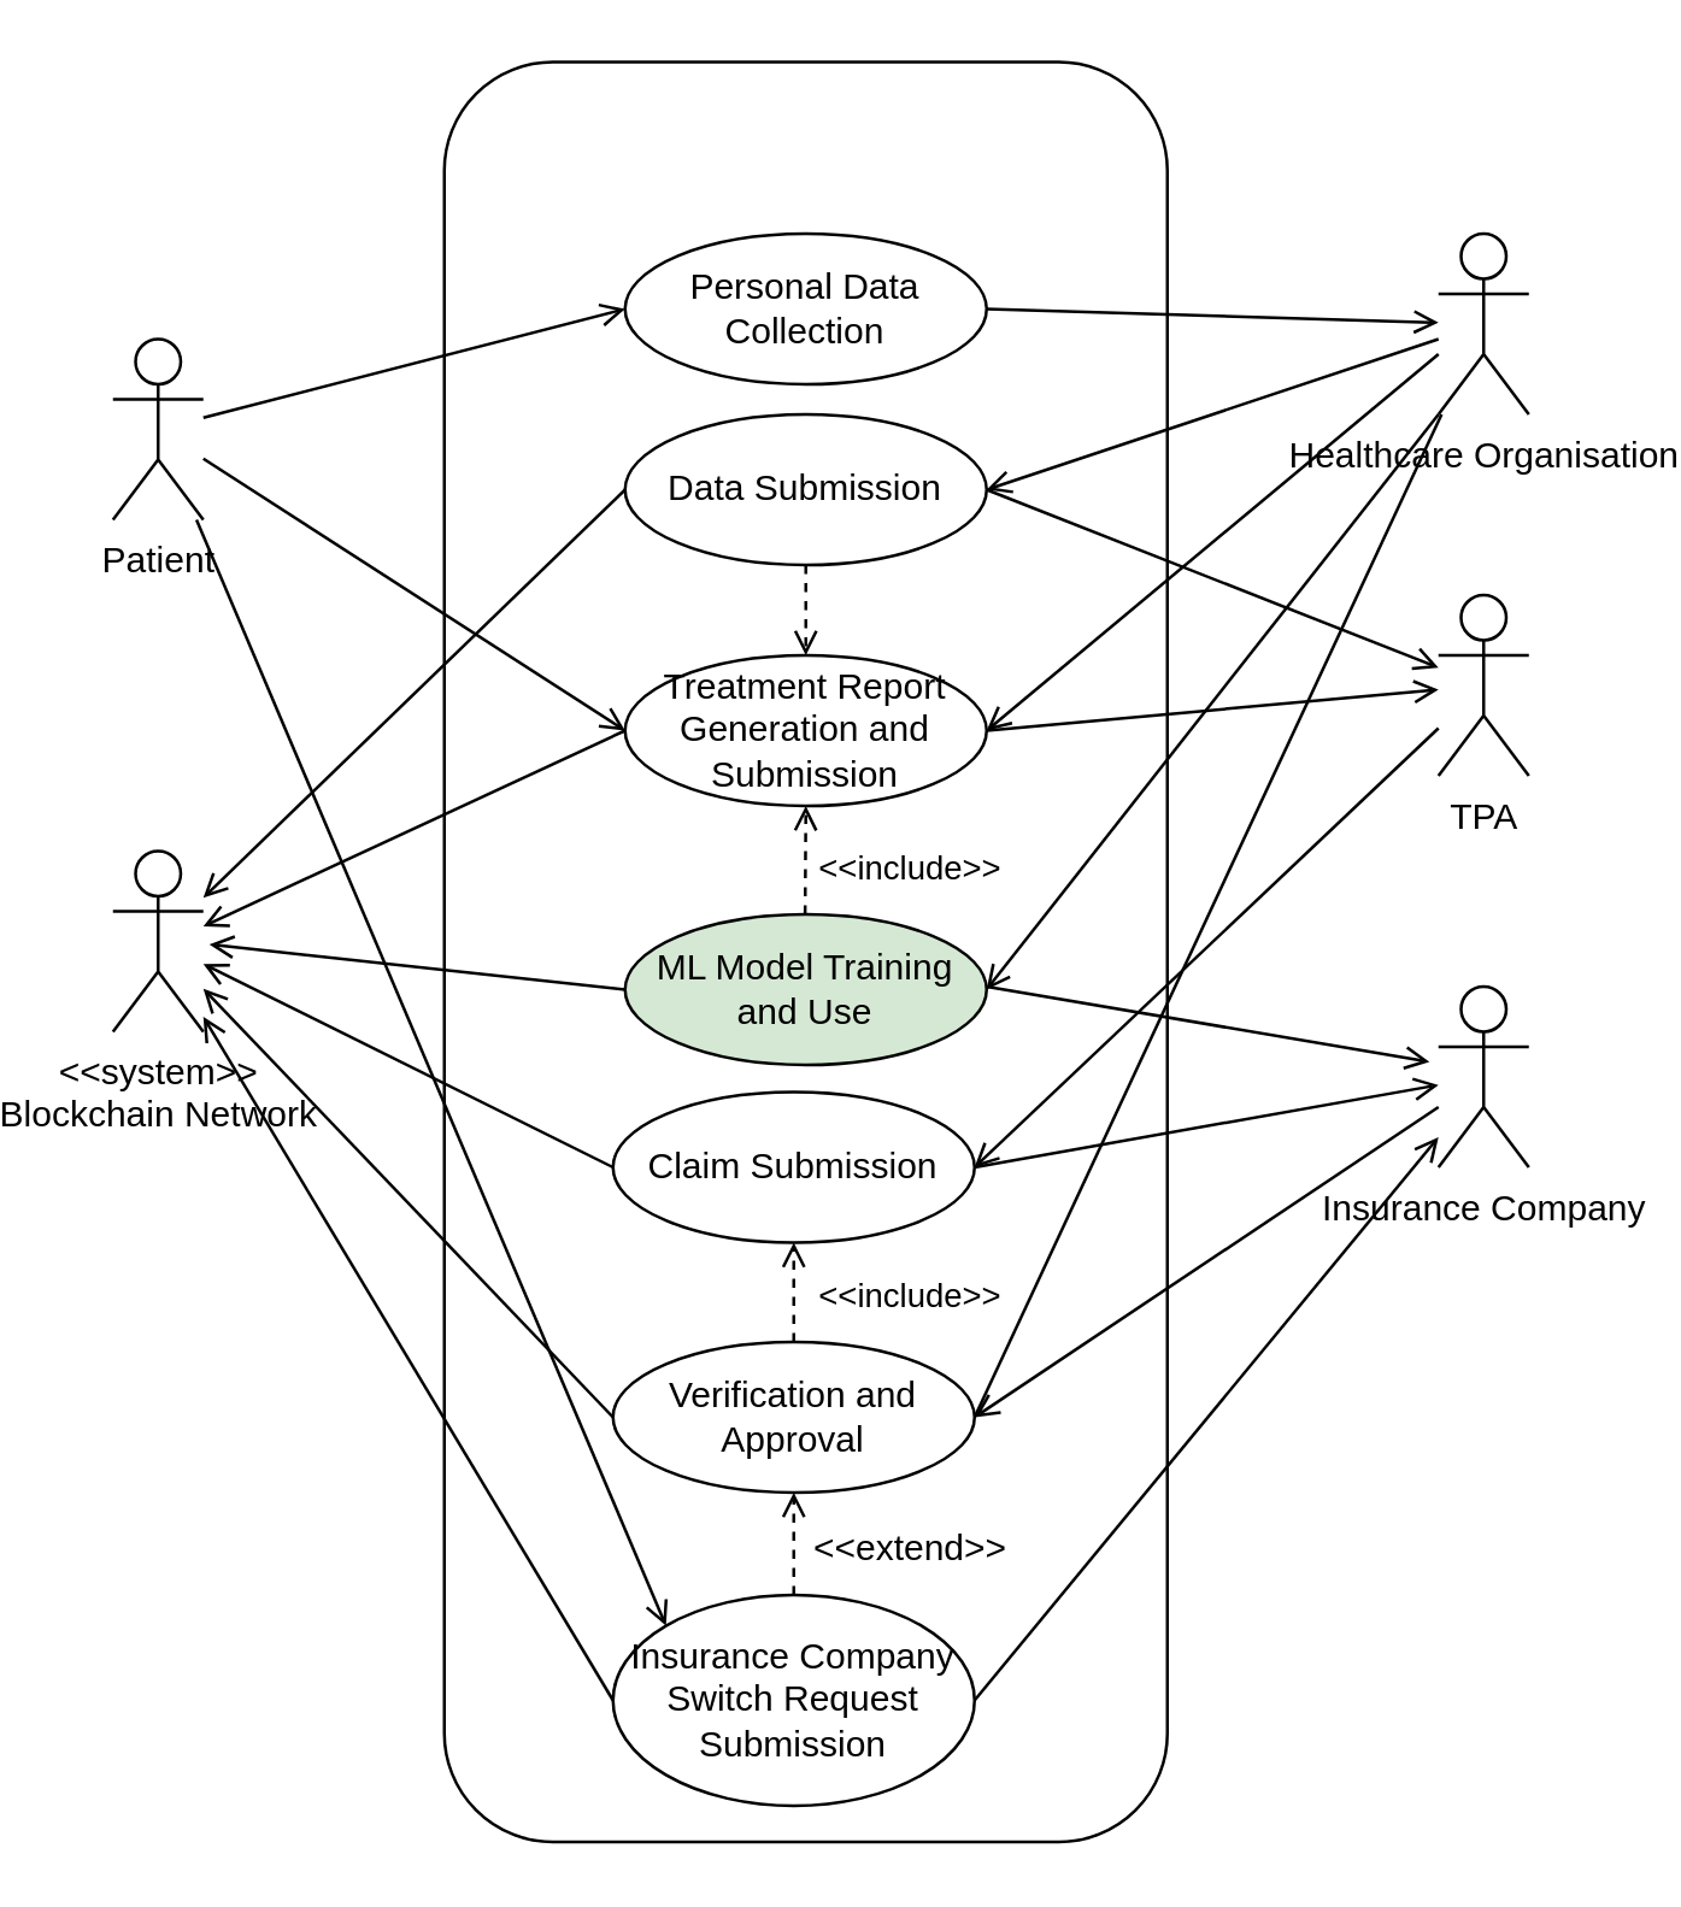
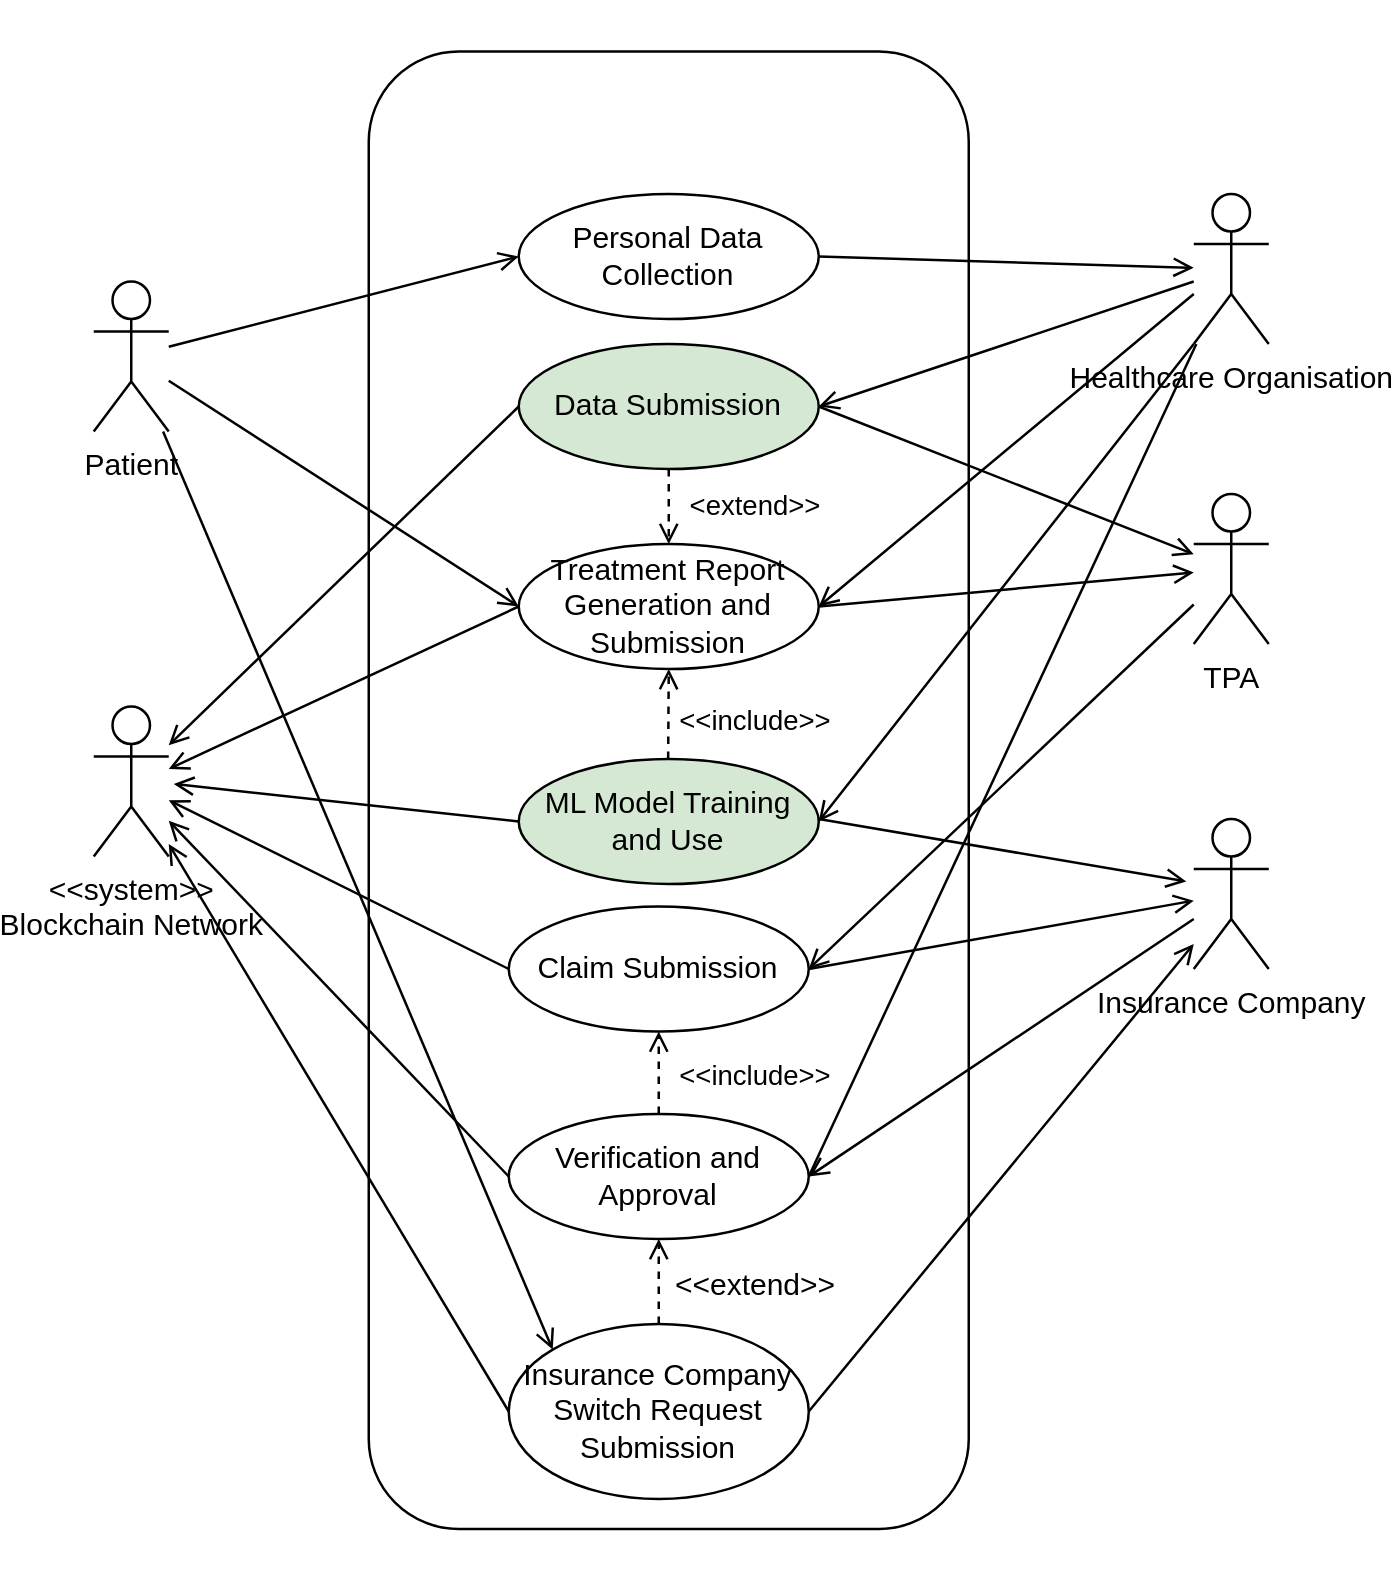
- <mxCell id="14" value="Data Submission" style="ellipse;whiteSpace=wrap;html=1;" parent="1" vertex="1"><mxGeometry x="190" y="137" width="120" height="50" as="geometry" /></mxCell>
+ <mxCell id="14" value="Data Submission" style="ellipse;whiteSpace=wrap;html=1;fillColor=#d5e8d4;" parent="1" vertex="1"><mxGeometry x="190" y="137" width="120" height="50" as="geometry" /></mxCell>
+ <mxCell id="31" value="&lt;div&gt;&amp;lt;extend&amp;gt;&amp;gt;&lt;/div&gt;" style="text;strokeColor=none;align=center;fillColor=none;html=1;verticalAlign=middle;whiteSpace=wrap;rounded=0;fontFamily=Helvetica;fontSize=11;fontColor=default;labelBackgroundColor=default;" parent="1" vertex="1"><mxGeometry x="255" y="187" width="60" height="30" as="geometry" /></mxCell>
